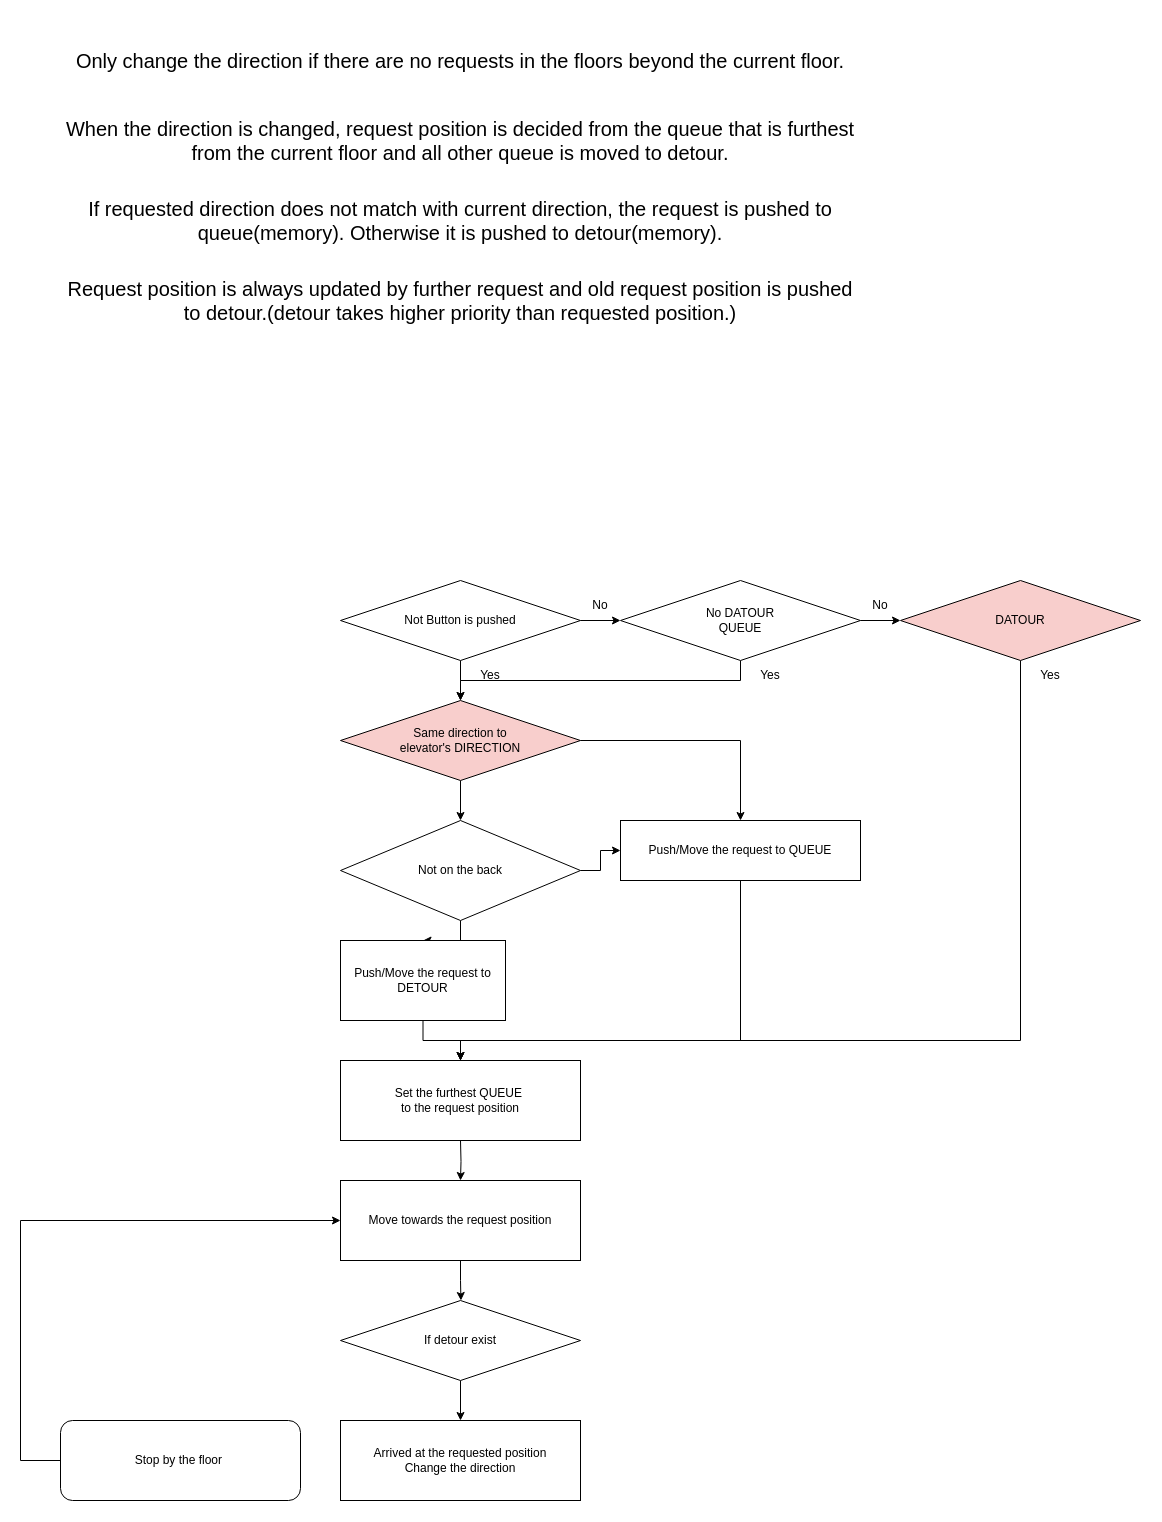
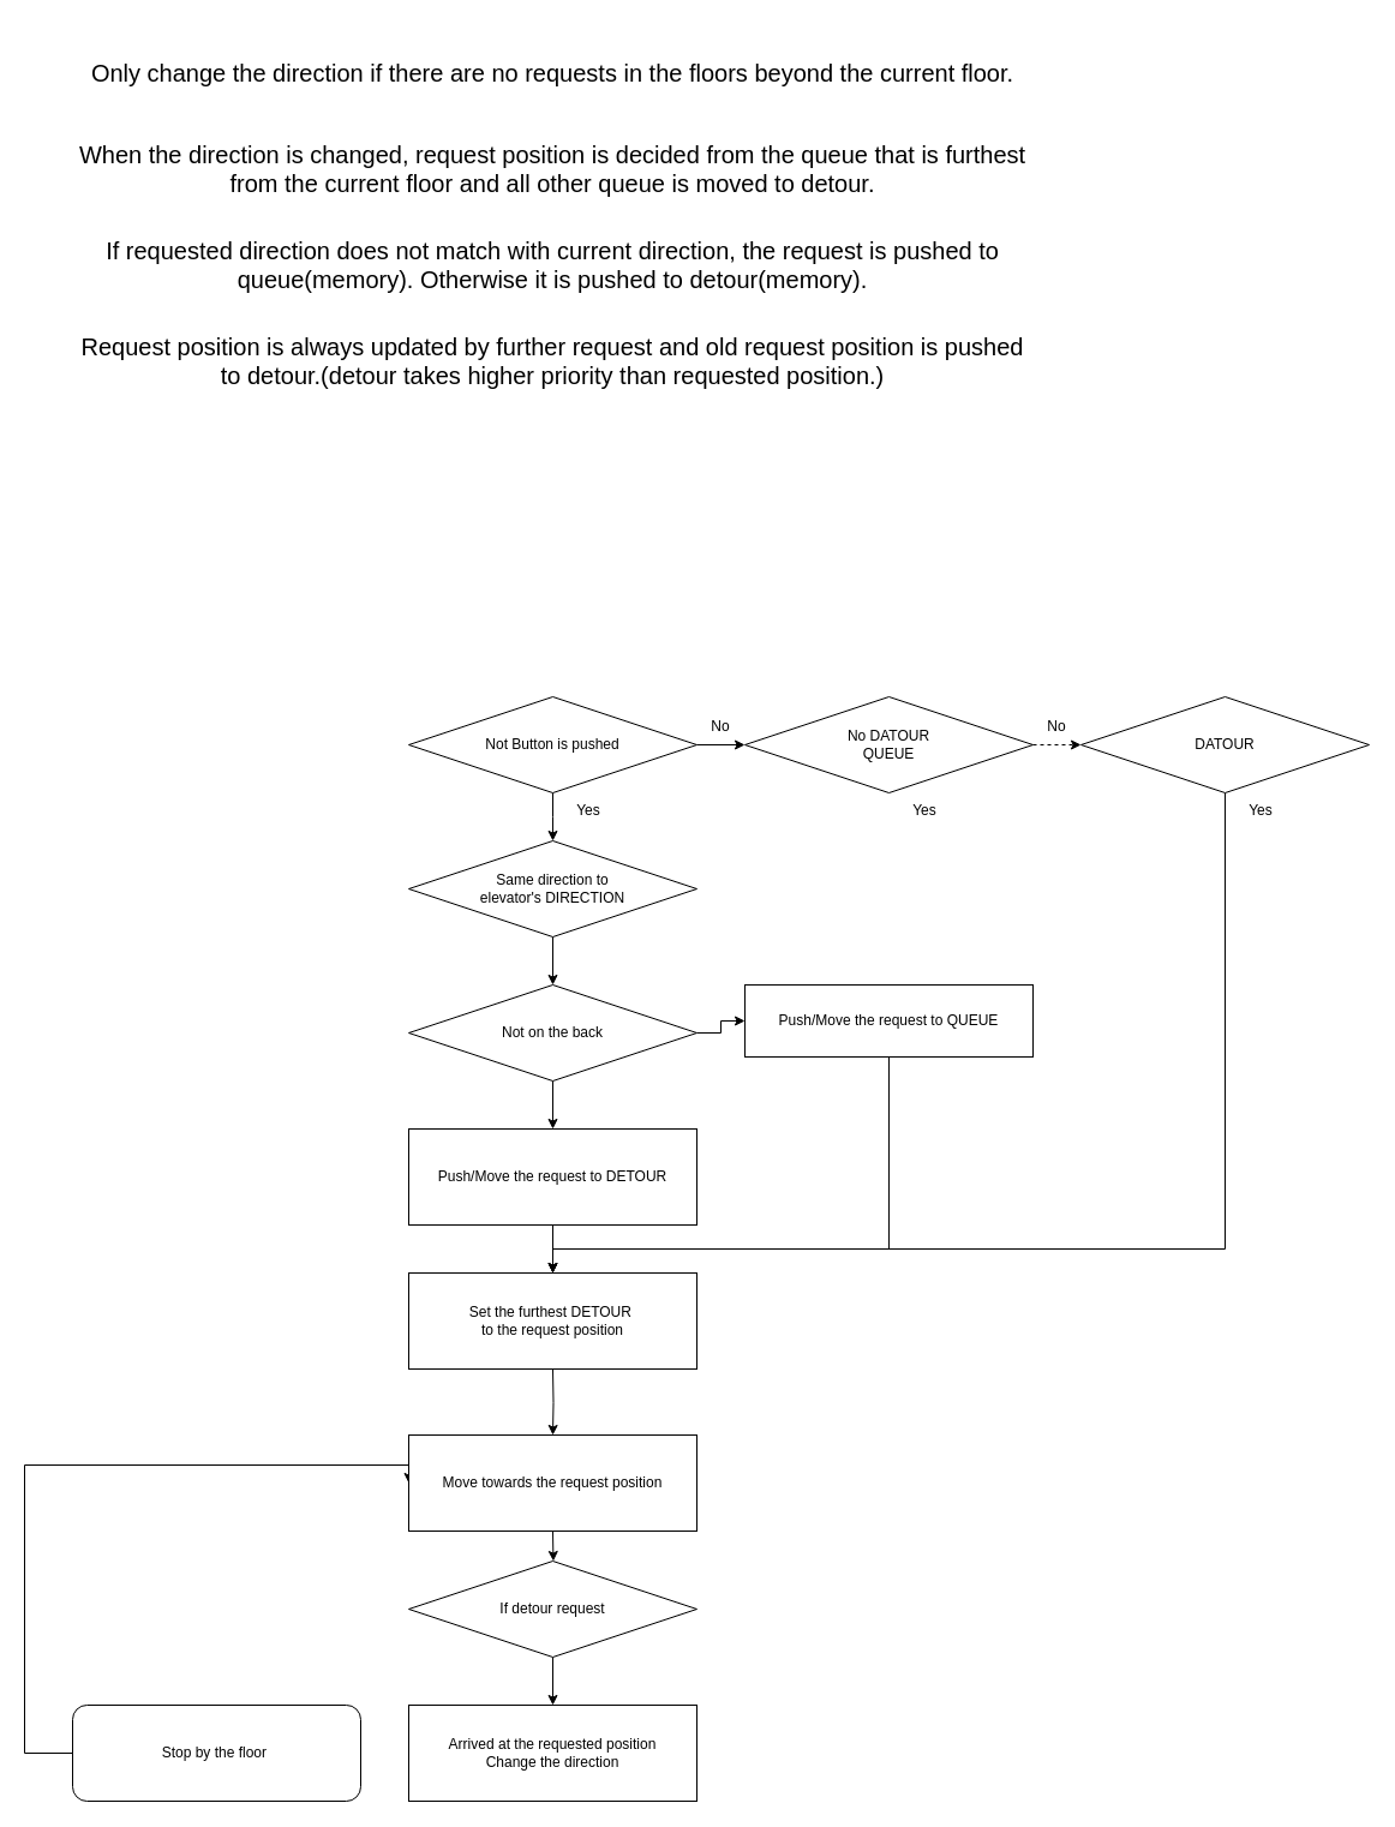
- <mxCell id="19" style="edgeStyle=orthogonalEdgeStyle;rounded=0;orthogonalLoop=1;jettySize=auto;html=1;exitX=1;exitY=0.5;exitDx=0;exitDy=0;entryX=0;entryY=0.5;entryDx=0;entryDy=0;" edge="1" parent="1" source="20" target="34"><mxGeometry relative="1" as="geometry" /></mxCell>
+ <mxCell id="19" style="edgeStyle=orthogonalEdgeStyle;rounded=0;orthogonalLoop=1;jettySize=auto;html=1;exitX=1;exitY=0.5;exitDx=0;exitDy=0;entryX=0;entryY=0.5;entryDx=0;entryDy=0;dashed=1;" edge="1" parent="1" source="20" target="34"><mxGeometry relative="1" as="geometry" /></mxCell>
- <mxCell id="34" value="DATOUR" style="rhombus;whiteSpace=wrap;html=1;fillColor=#f8cecc;" vertex="1" parent="1"><mxGeometry x="900" y="580" width="240" height="80" as="geometry" /></mxCell>
+ <mxCell id="34" value="DATOUR" style="rhombus;whiteSpace=wrap;html=1;" vertex="1" parent="1"><mxGeometry x="900" y="580" width="240" height="80" as="geometry" /></mxCell>
- <mxCell id="18" style="edgeStyle=orthogonalEdgeStyle;rounded=0;orthogonalLoop=1;jettySize=auto;html=1;exitX=0.5;exitY=1;exitDx=0;exitDy=0;" edge="1" parent="1" source="20" target="25"><mxGeometry relative="1" as="geometry" /></mxCell>
- <mxCell id="25" value="Same direction to&lt;br&gt;elevator's DIRECTION" style="rhombus;whiteSpace=wrap;html=1;fillColor=#f8cecc;" vertex="1" parent="1"><mxGeometry x="340" y="700" width="240" height="80" as="geometry" /></mxCell>
+ <mxCell id="25" value="Same direction to&lt;br&gt;elevator's DIRECTION" style="rhombus;whiteSpace=wrap;html=1;" vertex="1" parent="1"><mxGeometry x="340" y="700" width="240" height="80" as="geometry" /></mxCell>
- <mxCell id="24" style="edgeStyle=orthogonalEdgeStyle;rounded=0;orthogonalLoop=1;jettySize=auto;html=1;exitX=1;exitY=0.5;exitDx=0;exitDy=0;entryX=0.5;entryY=0;entryDx=0;entryDy=0;" edge="1" parent="1" source="25" target="32"><mxGeometry relative="1" as="geometry" /></mxCell>
- <mxCell id="28" value="Not on the back" style="rhombus;whiteSpace=wrap;html=1;" vertex="1" parent="1"><mxGeometry x="340" y="820" width="240" height="100" as="geometry" /></mxCell>
+ <mxCell id="28" value="Not on the back" style="rhombus;whiteSpace=wrap;html=1;" vertex="1" parent="1"><mxGeometry x="340" y="820" width="240" height="80" as="geometry" /></mxCell>
- <mxCell id="30" value="Push/Move the request to DETOUR" style="rounded=0;whiteSpace=wrap;html=1;" vertex="1" parent="1"><mxGeometry x="340" y="940" width="165" height="80" as="geometry" /></mxCell>
+ <mxCell id="30" value="Push/Move the request to DETOUR" style="rounded=0;whiteSpace=wrap;html=1;" vertex="1" parent="1"><mxGeometry x="340" y="940" width="240" height="80" as="geometry" /></mxCell>
- <mxCell id="14" value="Set the furthest QUEUE&amp;nbsp;&lt;br&gt;to the request position" style="rounded=0;whiteSpace=wrap;html=1;" vertex="1" parent="1"><mxGeometry x="340" y="1060" width="240" height="80" as="geometry" /></mxCell>
+ <mxCell id="14" value="Set the furthest DETOUR&amp;nbsp;&lt;br&gt;to the request position" style="rounded=0;whiteSpace=wrap;html=1;" vertex="1" parent="1"><mxGeometry x="340" y="1060" width="240" height="80" as="geometry" /></mxCell>
- <mxCell id="13" value="Move towards the request position" style="rounded=0;whiteSpace=wrap;html=1;" vertex="1" parent="1"><mxGeometry x="340" y="1180" width="240" height="80" as="geometry" /></mxCell>
+ <mxCell id="13" value="Move towards the request position" style="rounded=0;whiteSpace=wrap;html=1;" vertex="1" parent="1"><mxGeometry x="340" y="1195" width="240" height="80" as="geometry" /></mxCell>
- <mxCell id="8" value="If detour exist" style="rhombus;whiteSpace=wrap;html=1;" vertex="1" parent="1"><mxGeometry x="340" y="1300" width="240" height="80" as="geometry" /></mxCell>
+ <mxCell id="8" value="If detour request" style="rhombus;whiteSpace=wrap;html=1;" vertex="1" parent="1"><mxGeometry x="340" y="1300" width="240" height="80" as="geometry" /></mxCell>
